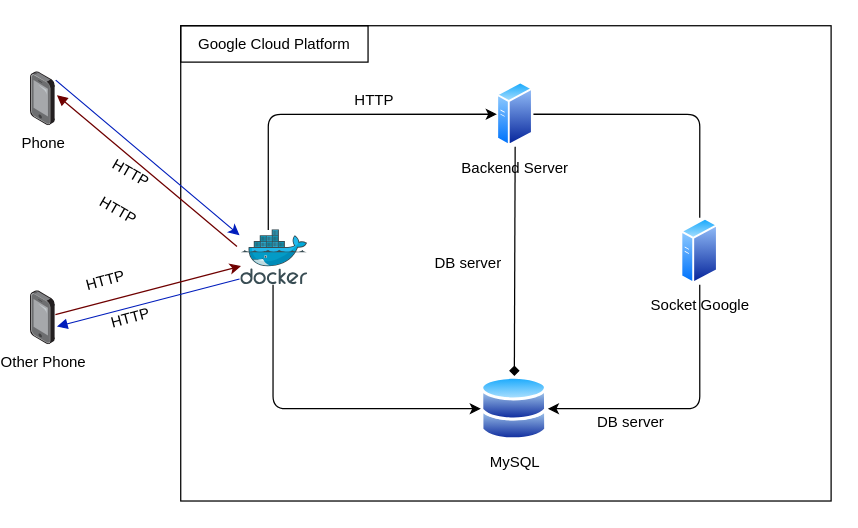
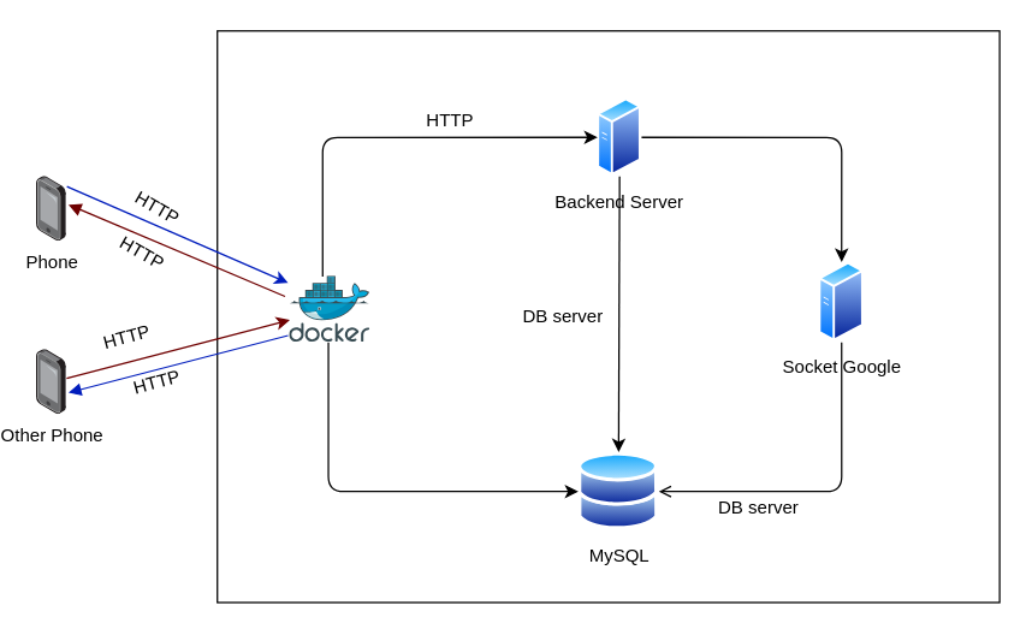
- <mxCell id="7" value="Google Cloud Platform" style="text;html=1;strokeColor=default;fillColor=none;align=center;verticalAlign=middle;whiteSpace=wrap;rounded=0;" parent="1" vertex="1"><mxGeometry x="140" y="20" width="149.767" height="29.091" as="geometry" /></mxCell>
- <mxCell id="3" value="Phone" style="points=[];aspect=fixed;html=1;align=center;shadow=0;dashed=0;image;image=img/lib/allied_telesis/computer_and_terminals/Smartphone.svg;" parent="1" vertex="1"><mxGeometry x="20" y="56.85" width="19.8" height="43.2" as="geometry" /></mxCell>
+ <mxCell id="3" value="Phone" style="points=[];aspect=fixed;html=1;align=center;shadow=0;dashed=0;image;image=img/lib/allied_telesis/computer_and_terminals/Smartphone.svg;" parent="1" vertex="1"><mxGeometry x="20" y="116.85" width="19.8" height="43.2" as="geometry" /></mxCell>
- <mxCell id="18" value="" style="endArrow=none;html=1;exitX=1;exitY=0.5;exitDx=0;exitDy=0;entryX=0.5;entryY=0;entryDx=0;entryDy=0;edgeStyle=orthogonalEdgeStyle;" parent="1" source="8" target="10" edge="1"><mxGeometry width="50" height="50" relative="1" as="geometry"><mxPoint x="340" y="250" as="sourcePoint" /><mxPoint x="390" y="200" as="targetPoint" /></mxGeometry></mxCell>
+ <mxCell id="18" value="" style="endArrow=classic;html=1;exitX=1;exitY=0.5;exitDx=0;exitDy=0;entryX=0.5;entryY=0;entryDx=0;entryDy=0;edgeStyle=orthogonalEdgeStyle;" parent="1" source="8" target="10" edge="1"><mxGeometry width="50" height="50" relative="1" as="geometry"><mxPoint x="340" y="250" as="sourcePoint" /><mxPoint x="390" y="200" as="targetPoint" /></mxGeometry></mxCell>
- <mxCell id="17" value="" style="endArrow=diamond;html=1;exitX=0.5;exitY=1;exitDx=0;exitDy=0;entryX=0.5;entryY=0;entryDx=0;entryDy=0;" parent="1" source="8" target="11" edge="1"><mxGeometry width="50" height="50" relative="1" as="geometry"><mxPoint x="340" y="250" as="sourcePoint" /><mxPoint x="390" y="200" as="targetPoint" /></mxGeometry></mxCell>
+ <mxCell id="17" value="" style="endArrow=classic;html=1;exitX=0.5;exitY=1;exitDx=0;exitDy=0;entryX=0.5;entryY=0;entryDx=0;entryDy=0;" parent="1" source="8" target="11" edge="1"><mxGeometry width="50" height="50" relative="1" as="geometry"><mxPoint x="340" y="250" as="sourcePoint" /><mxPoint x="390" y="200" as="targetPoint" /></mxGeometry></mxCell>
- <mxCell id="16" value="" style="endArrow=classic;html=1;entryX=1;entryY=0.5;entryDx=0;entryDy=0;exitX=0.5;exitY=1;exitDx=0;exitDy=0;edgeStyle=orthogonalEdgeStyle;" parent="1" source="10" target="11" edge="1"><mxGeometry width="50" height="50" relative="1" as="geometry"><mxPoint x="340" y="290" as="sourcePoint" /><mxPoint x="390" y="240" as="targetPoint" /></mxGeometry></mxCell>
+ <mxCell id="16" value="" style="endArrow=open;html=1;entryX=1;entryY=0.5;entryDx=0;entryDy=0;exitX=0.5;exitY=1;exitDx=0;exitDy=0;edgeStyle=orthogonalEdgeStyle;" parent="1" source="10" target="11" edge="1"><mxGeometry width="50" height="50" relative="1" as="geometry"><mxPoint x="340" y="290" as="sourcePoint" /><mxPoint x="390" y="240" as="targetPoint" /></mxGeometry></mxCell>
